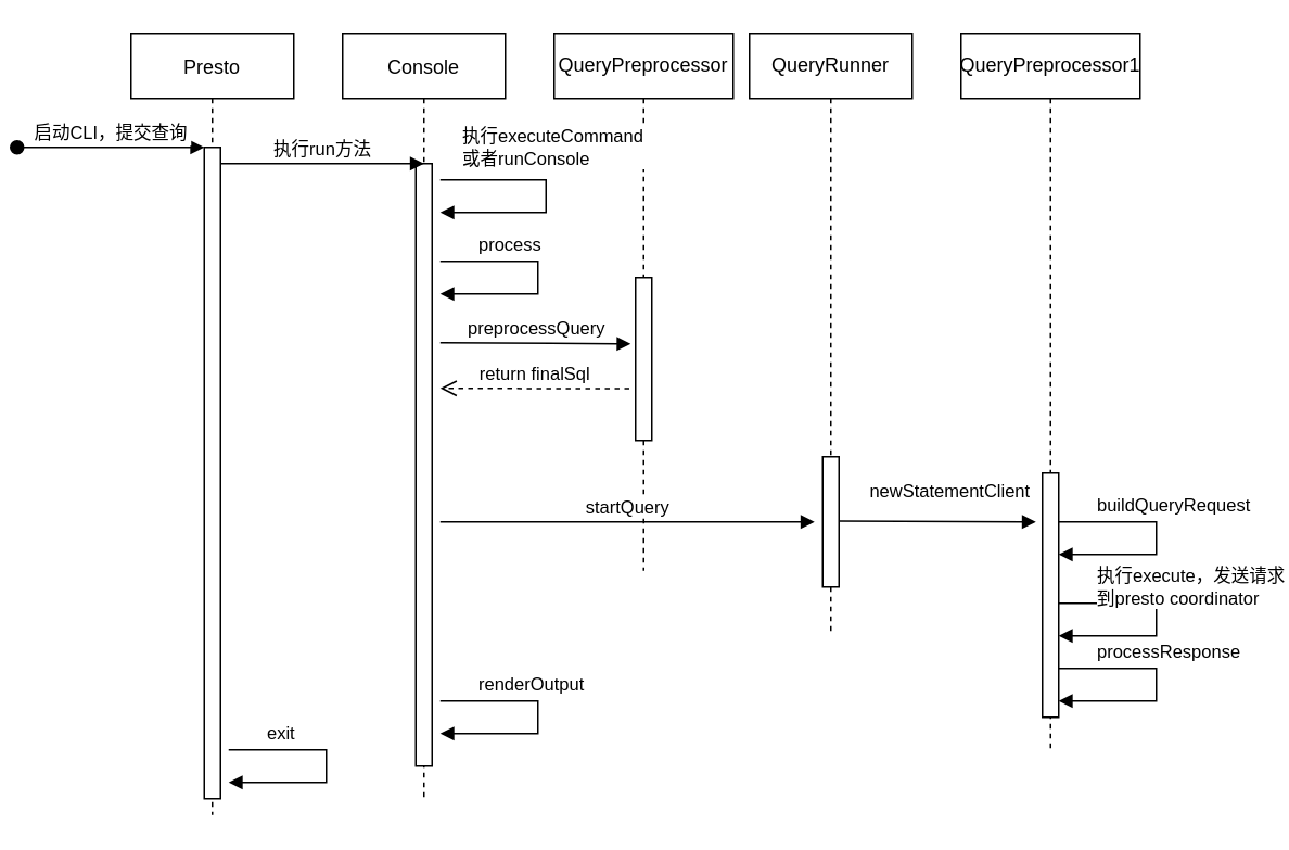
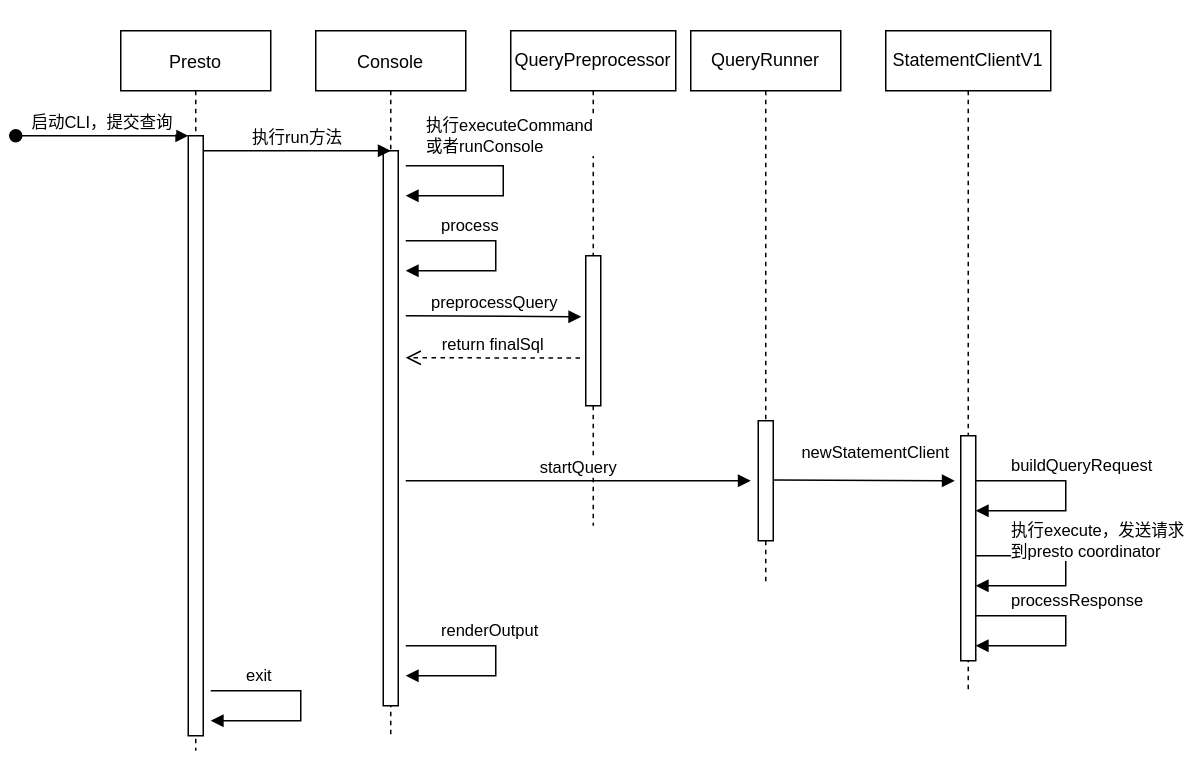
- <mxCell id="18" value="QueryPreprocessor1" style="shape=umlLifeline;perimeter=lifelinePerimeter;whiteSpace=wrap;html=1;container=1;collapsible=0;recursiveResize=0;outlineConnect=0;" parent="1" vertex="1"><mxGeometry x="530" y="20" width="110" height="440" as="geometry" /></mxCell>
+ <mxCell id="18" value="StatementClientV1" style="shape=umlLifeline;perimeter=lifelinePerimeter;whiteSpace=wrap;html=1;container=1;collapsible=0;recursiveResize=0;outlineConnect=0;" parent="1" vertex="1"><mxGeometry x="530" y="20" width="110" height="440" as="geometry" /></mxCell>
